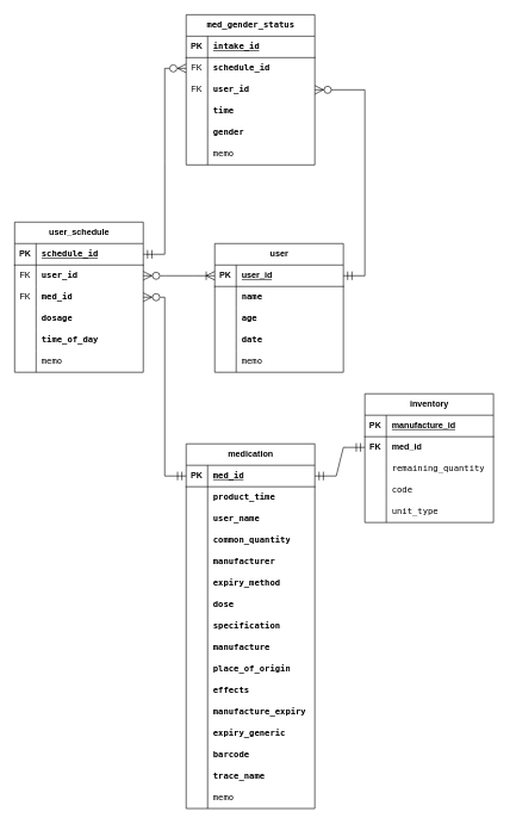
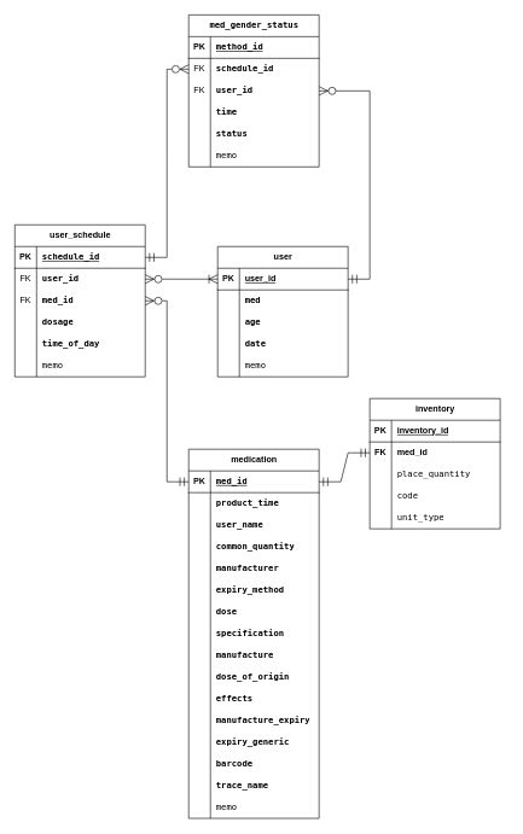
- <mxCell id="70" value="&lt;strong&gt;&lt;code&gt;intake_id&lt;/code&gt;&lt;/strong&gt;" style="shape=partialRectangle;connectable=0;fillColor=none;top=0;left=0;bottom=0;right=0;align=left;spacingLeft=6;fontStyle=5;overflow=hidden;whiteSpace=wrap;html=1;" parent="68" vertex="1"><mxGeometry x="30" width="150" height="30" as="geometry"><mxRectangle width="150" height="30" as="alternateBounds" /></mxGeometry></mxCell>
+ <mxCell id="70" value="&lt;strong&gt;&lt;code&gt;method_id&lt;/code&gt;&lt;/strong&gt;" style="shape=partialRectangle;connectable=0;fillColor=none;top=0;left=0;bottom=0;right=0;align=left;spacingLeft=6;fontStyle=5;overflow=hidden;whiteSpace=wrap;html=1;" parent="68" vertex="1"><mxGeometry x="30" width="150" height="30" as="geometry"><mxRectangle width="150" height="30" as="alternateBounds" /></mxGeometry></mxCell>
- <mxCell id="82" value="&lt;strong&gt;&lt;code&gt;gender&lt;/code&gt;&lt;/strong&gt;" style="shape=partialRectangle;connectable=0;fillColor=none;top=0;left=0;bottom=0;right=0;align=left;spacingLeft=6;overflow=hidden;whiteSpace=wrap;html=1;" parent="80" vertex="1"><mxGeometry x="30" width="150" height="30" as="geometry"><mxRectangle width="150" height="30" as="alternateBounds" /></mxGeometry></mxCell>
+ <mxCell id="82" value="&lt;strong&gt;&lt;code&gt;status&lt;/code&gt;&lt;/strong&gt;" style="shape=partialRectangle;connectable=0;fillColor=none;top=0;left=0;bottom=0;right=0;align=left;spacingLeft=6;overflow=hidden;whiteSpace=wrap;html=1;" parent="80" vertex="1"><mxGeometry x="30" width="150" height="30" as="geometry"><mxRectangle width="150" height="30" as="alternateBounds" /></mxGeometry></mxCell>
- <mxCell id="112" value="&lt;code&gt;name&lt;/code&gt;" style="shape=partialRectangle;connectable=0;fillColor=none;top=0;left=0;bottom=0;right=0;align=left;spacingLeft=6;overflow=hidden;whiteSpace=wrap;html=1;fontStyle=1" parent="110" vertex="1"><mxGeometry x="30" width="150" height="30" as="geometry"><mxRectangle width="150" height="30" as="alternateBounds" /></mxGeometry></mxCell>
+ <mxCell id="112" value="&lt;code&gt;med&lt;/code&gt;" style="shape=partialRectangle;connectable=0;fillColor=none;top=0;left=0;bottom=0;right=0;align=left;spacingLeft=6;overflow=hidden;whiteSpace=wrap;html=1;fontStyle=1" parent="110" vertex="1"><mxGeometry x="30" width="150" height="30" as="geometry"><mxRectangle width="150" height="30" as="alternateBounds" /></mxGeometry></mxCell>
- <mxCell id="54" value="manufacture_id" style="shape=partialRectangle;connectable=0;fillColor=none;top=0;left=0;bottom=0;right=0;align=left;spacingLeft=6;fontStyle=5;overflow=hidden;whiteSpace=wrap;html=1;" parent="52" vertex="1"><mxGeometry x="30" width="150" height="30" as="geometry"><mxRectangle width="150" height="30" as="alternateBounds" /></mxGeometry></mxCell>
+ <mxCell id="54" value="inventory_id" style="shape=partialRectangle;connectable=0;fillColor=none;top=0;left=0;bottom=0;right=0;align=left;spacingLeft=6;fontStyle=5;overflow=hidden;whiteSpace=wrap;html=1;" parent="52" vertex="1"><mxGeometry x="30" width="150" height="30" as="geometry"><mxRectangle width="150" height="30" as="alternateBounds" /></mxGeometry></mxCell>
- <mxCell id="60" value="&lt;code&gt;remaining_quantity&lt;/code&gt;" style="shape=partialRectangle;connectable=0;fillColor=none;top=0;left=0;bottom=0;right=0;align=left;spacingLeft=6;overflow=hidden;whiteSpace=wrap;html=1;" parent="58" vertex="1"><mxGeometry x="30" width="150" height="30" as="geometry"><mxRectangle width="150" height="30" as="alternateBounds" /></mxGeometry></mxCell>
+ <mxCell id="60" value="&lt;code&gt;place_quantity&lt;/code&gt;" style="shape=partialRectangle;connectable=0;fillColor=none;top=0;left=0;bottom=0;right=0;align=left;spacingLeft=6;overflow=hidden;whiteSpace=wrap;html=1;" parent="58" vertex="1"><mxGeometry x="30" width="150" height="30" as="geometry"><mxRectangle width="150" height="30" as="alternateBounds" /></mxGeometry></mxCell>
- <mxCell id="32" value="&lt;code&gt;place_of_origin&lt;/code&gt;" style="shape=partialRectangle;connectable=0;fillColor=none;top=0;left=0;bottom=0;right=0;align=left;spacingLeft=6;overflow=hidden;whiteSpace=wrap;html=1;fontStyle=1" parent="30" vertex="1"><mxGeometry x="30" width="150" height="30" as="geometry"><mxRectangle width="150" height="30" as="alternateBounds" /></mxGeometry></mxCell>
+ <mxCell id="32" value="&lt;code&gt;dose_of_origin&lt;/code&gt;" style="shape=partialRectangle;connectable=0;fillColor=none;top=0;left=0;bottom=0;right=0;align=left;spacingLeft=6;overflow=hidden;whiteSpace=wrap;html=1;fontStyle=1" parent="30" vertex="1"><mxGeometry x="30" width="150" height="30" as="geometry"><mxRectangle width="150" height="30" as="alternateBounds" /></mxGeometry></mxCell>
